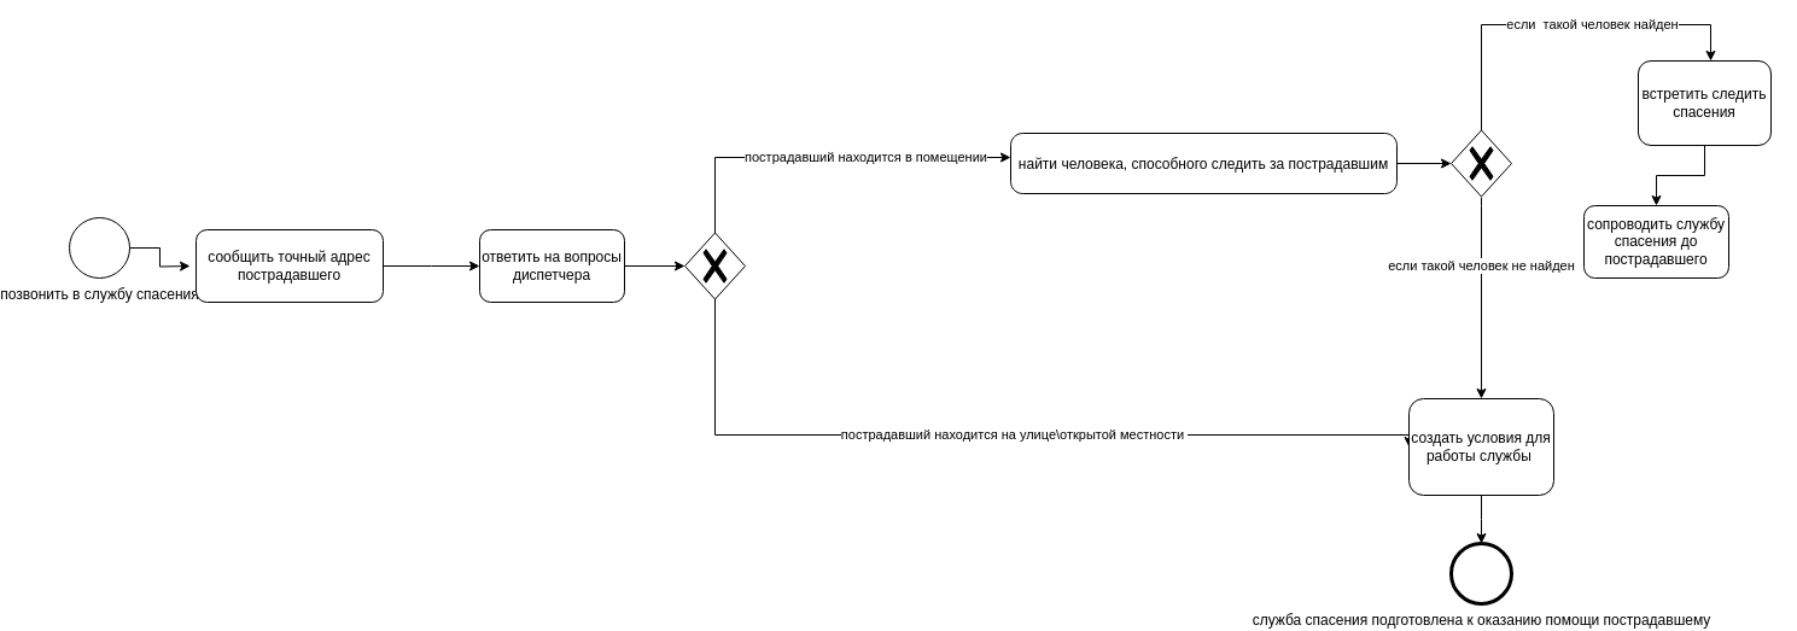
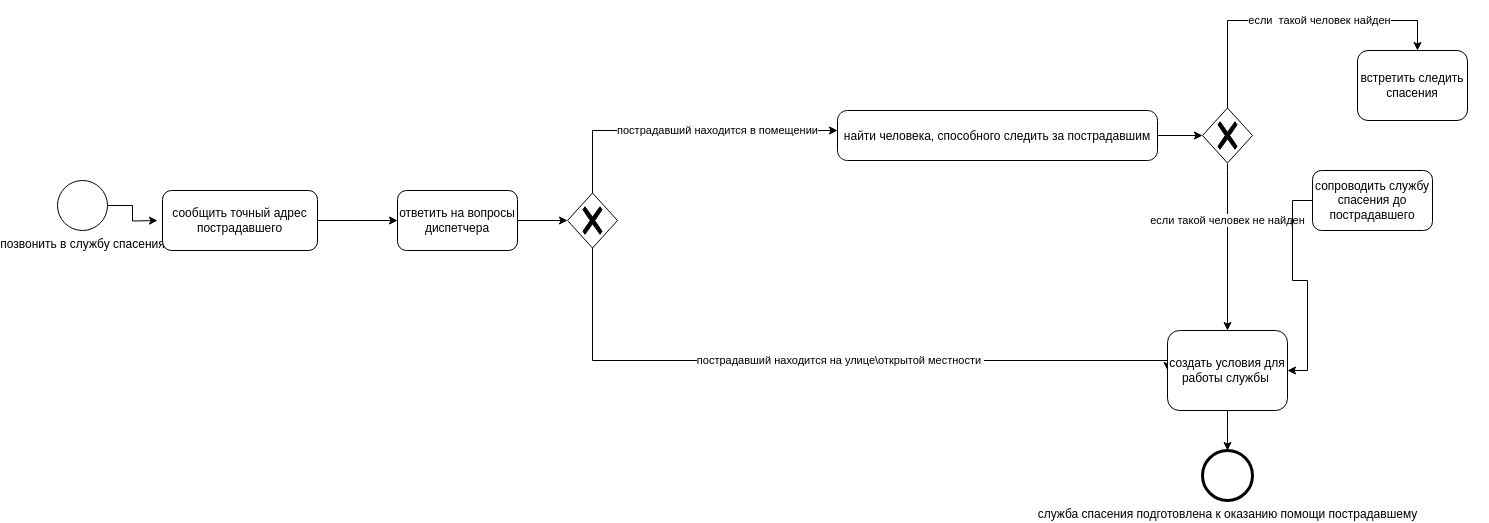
- <mxCell id="18" style="edgeStyle=orthogonalEdgeStyle;rounded=0;orthogonalLoop=1;jettySize=auto;html=1;entryX=0.5;entryY=0;entryDx=0;entryDy=0;" edge="1" parent="1" source="19" target="21"><mxGeometry relative="1" as="geometry"><mxPoint x="1375" y="160" as="targetPoint" /></mxGeometry></mxCell>
+ <mxCell id="20" style="edgeStyle=orthogonalEdgeStyle;rounded=0;orthogonalLoop=1;jettySize=auto;html=1;entryX=1;entryY=0.5;entryDx=0;entryDy=0;" edge="1" parent="1" source="21" target="12"><mxGeometry relative="1" as="geometry"><mxPoint x="1375" y="360" as="targetPoint" /></mxGeometry></mxCell>
